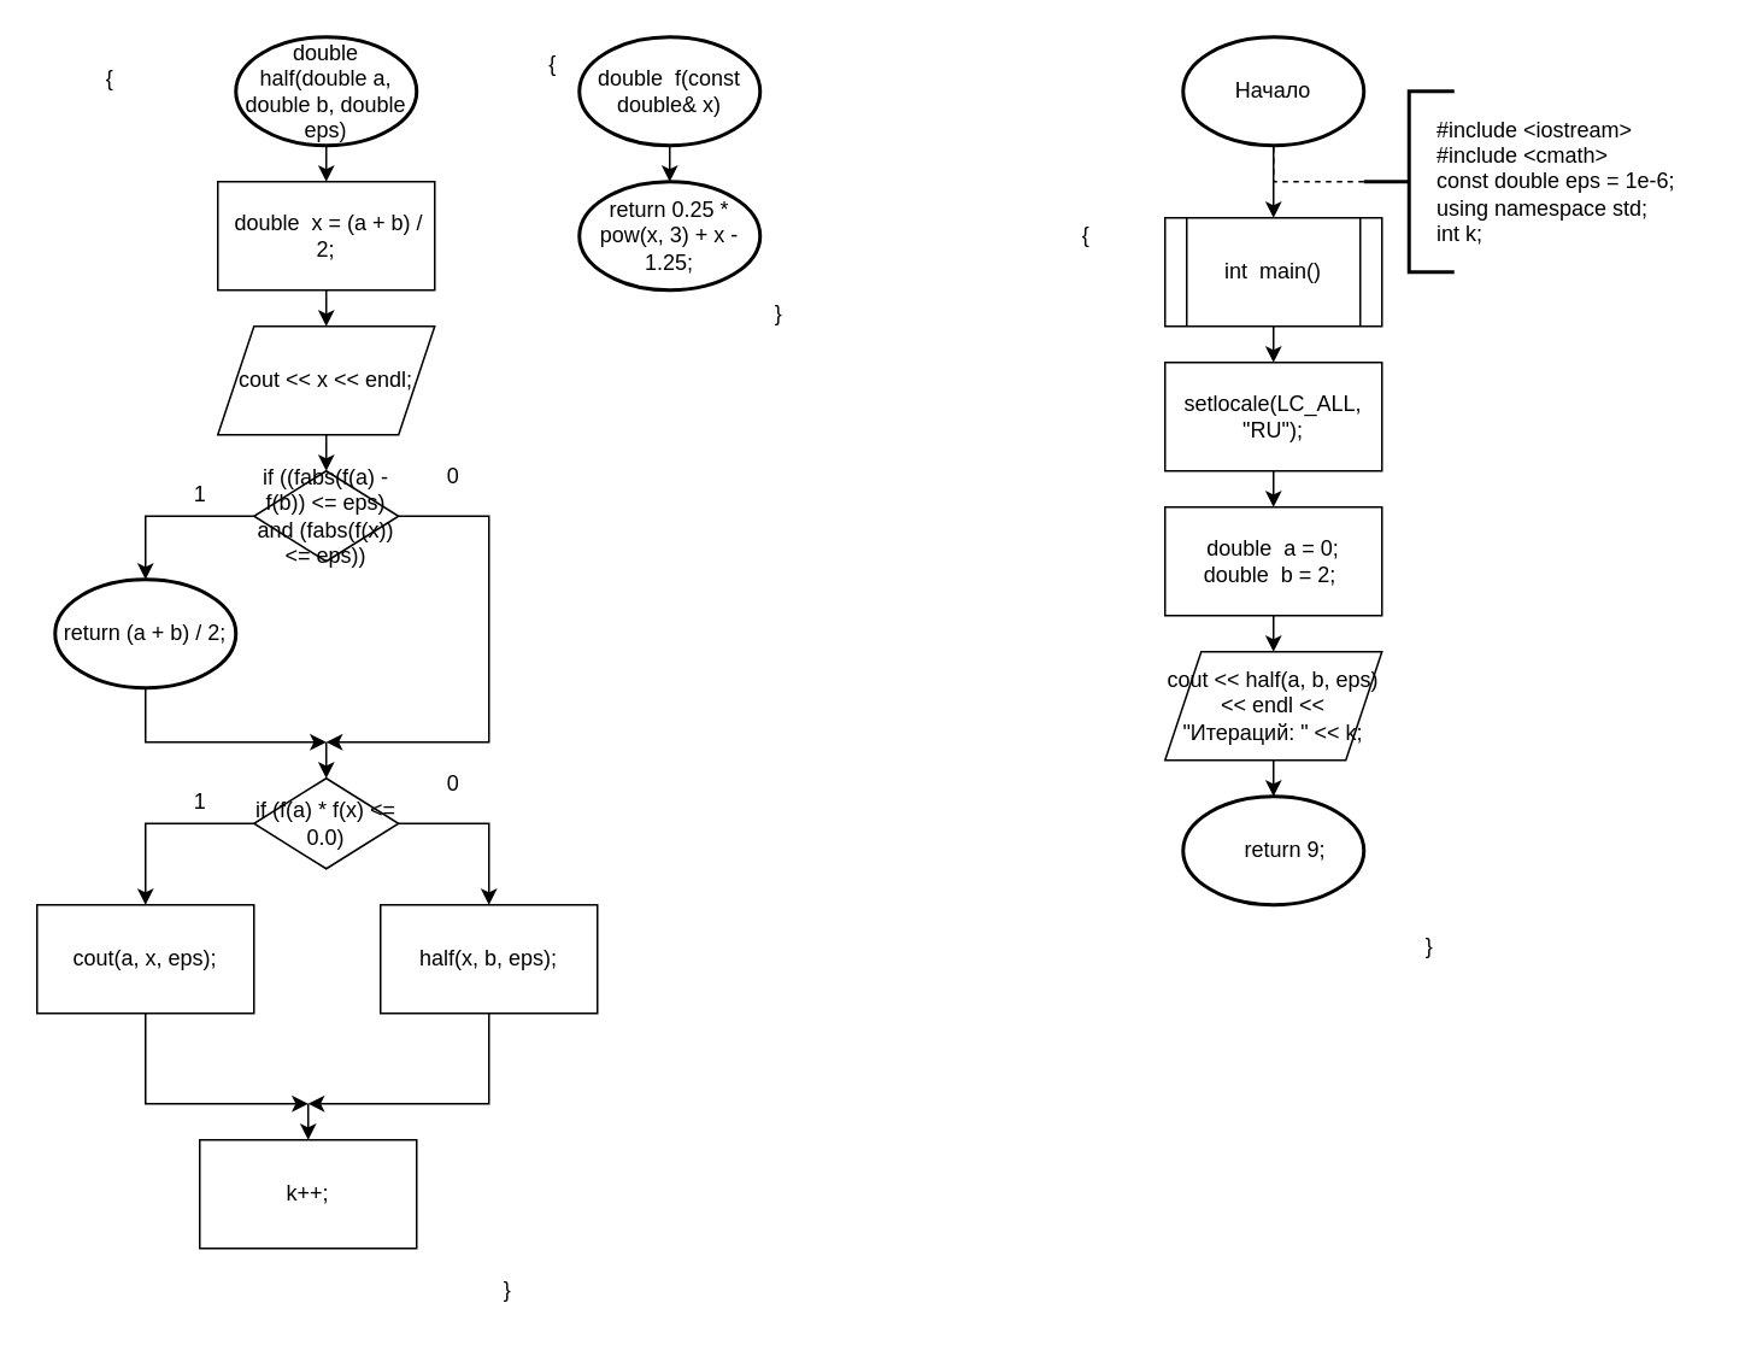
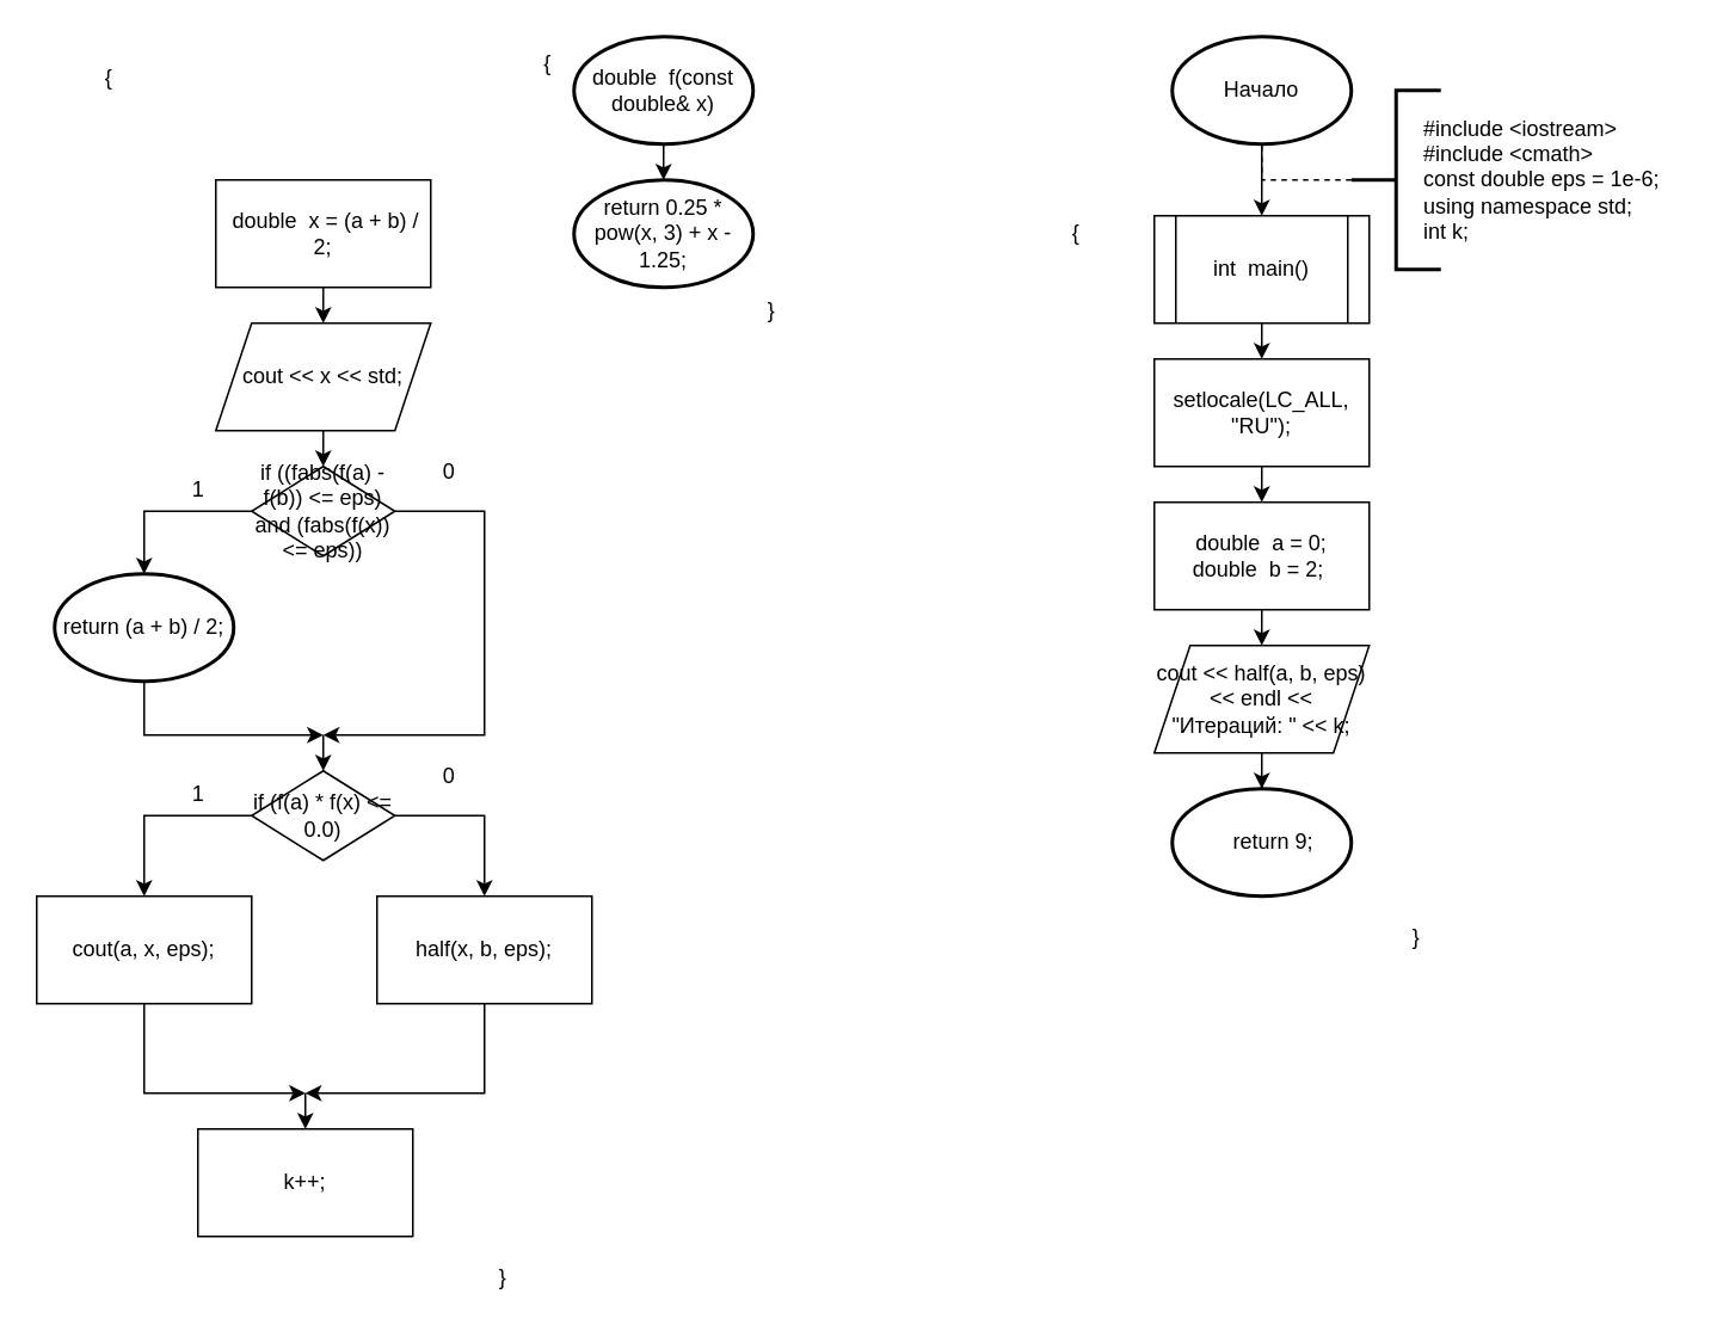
- <mxCell id="20" value="double half(double a, double b, double eps)" style="strokeWidth=2;html=1;shape=mxgraph.flowchart.start_1;whiteSpace=wrap;" parent="1" vertex="1"><mxGeometry x="130" y="20" width="100" height="60" as="geometry" /></mxCell>
- <mxCell id="19" style="edgeStyle=orthogonalEdgeStyle;rounded=0;orthogonalLoop=1;jettySize=auto;html=1;exitX=0.5;exitY=1;exitDx=0;exitDy=0;exitPerimeter=0;entryX=0.5;entryY=0;entryDx=0;entryDy=0;" parent="1" source="20" target="22" edge="1"><mxGeometry relative="1" as="geometry" /></mxCell>
- <mxCell id="24" value="cout &amp;lt;&amp;lt; x &amp;lt;&amp;lt; endl;" style="shape=parallelogram;perimeter=parallelogramPerimeter;whiteSpace=wrap;html=1;fixedSize=1;" parent="1" vertex="1"><mxGeometry x="120" y="180" width="120" height="60" as="geometry" /></mxCell>
+ <mxCell id="24" value="cout &amp;lt;&amp;lt; x &amp;lt;&amp;lt; std;" style="shape=parallelogram;perimeter=parallelogramPerimeter;whiteSpace=wrap;html=1;fixedSize=1;" parent="1" vertex="1"><mxGeometry x="120" y="180" width="120" height="60" as="geometry" /></mxCell>
